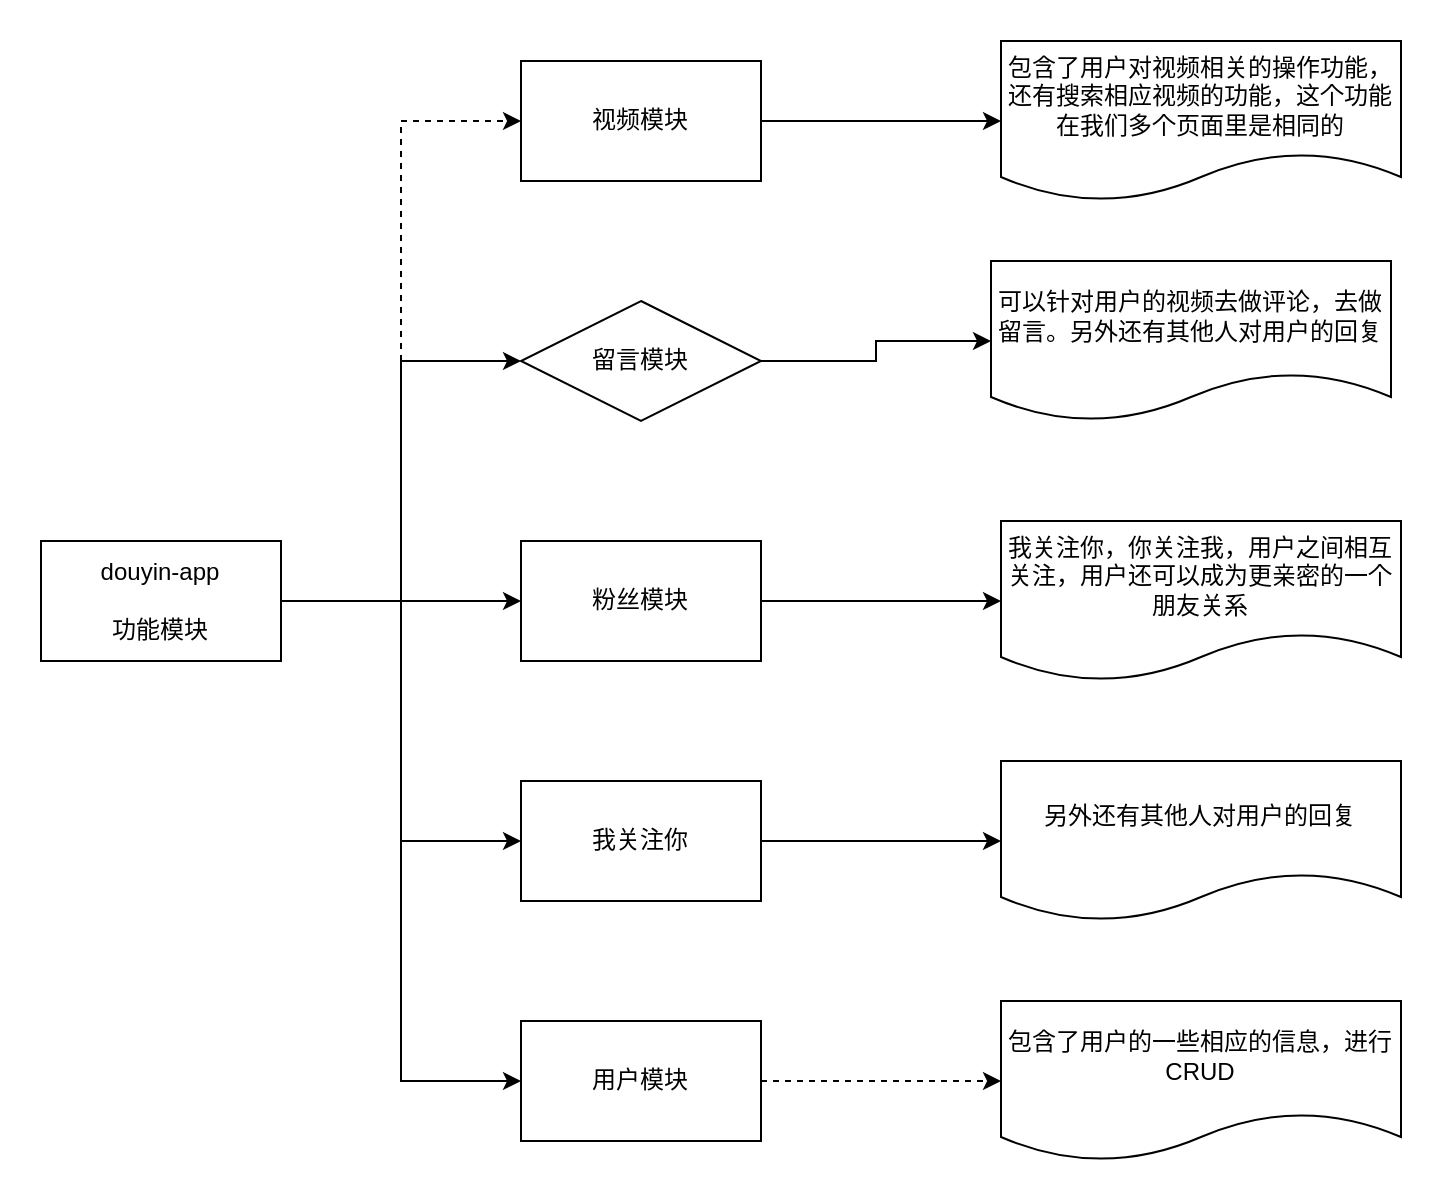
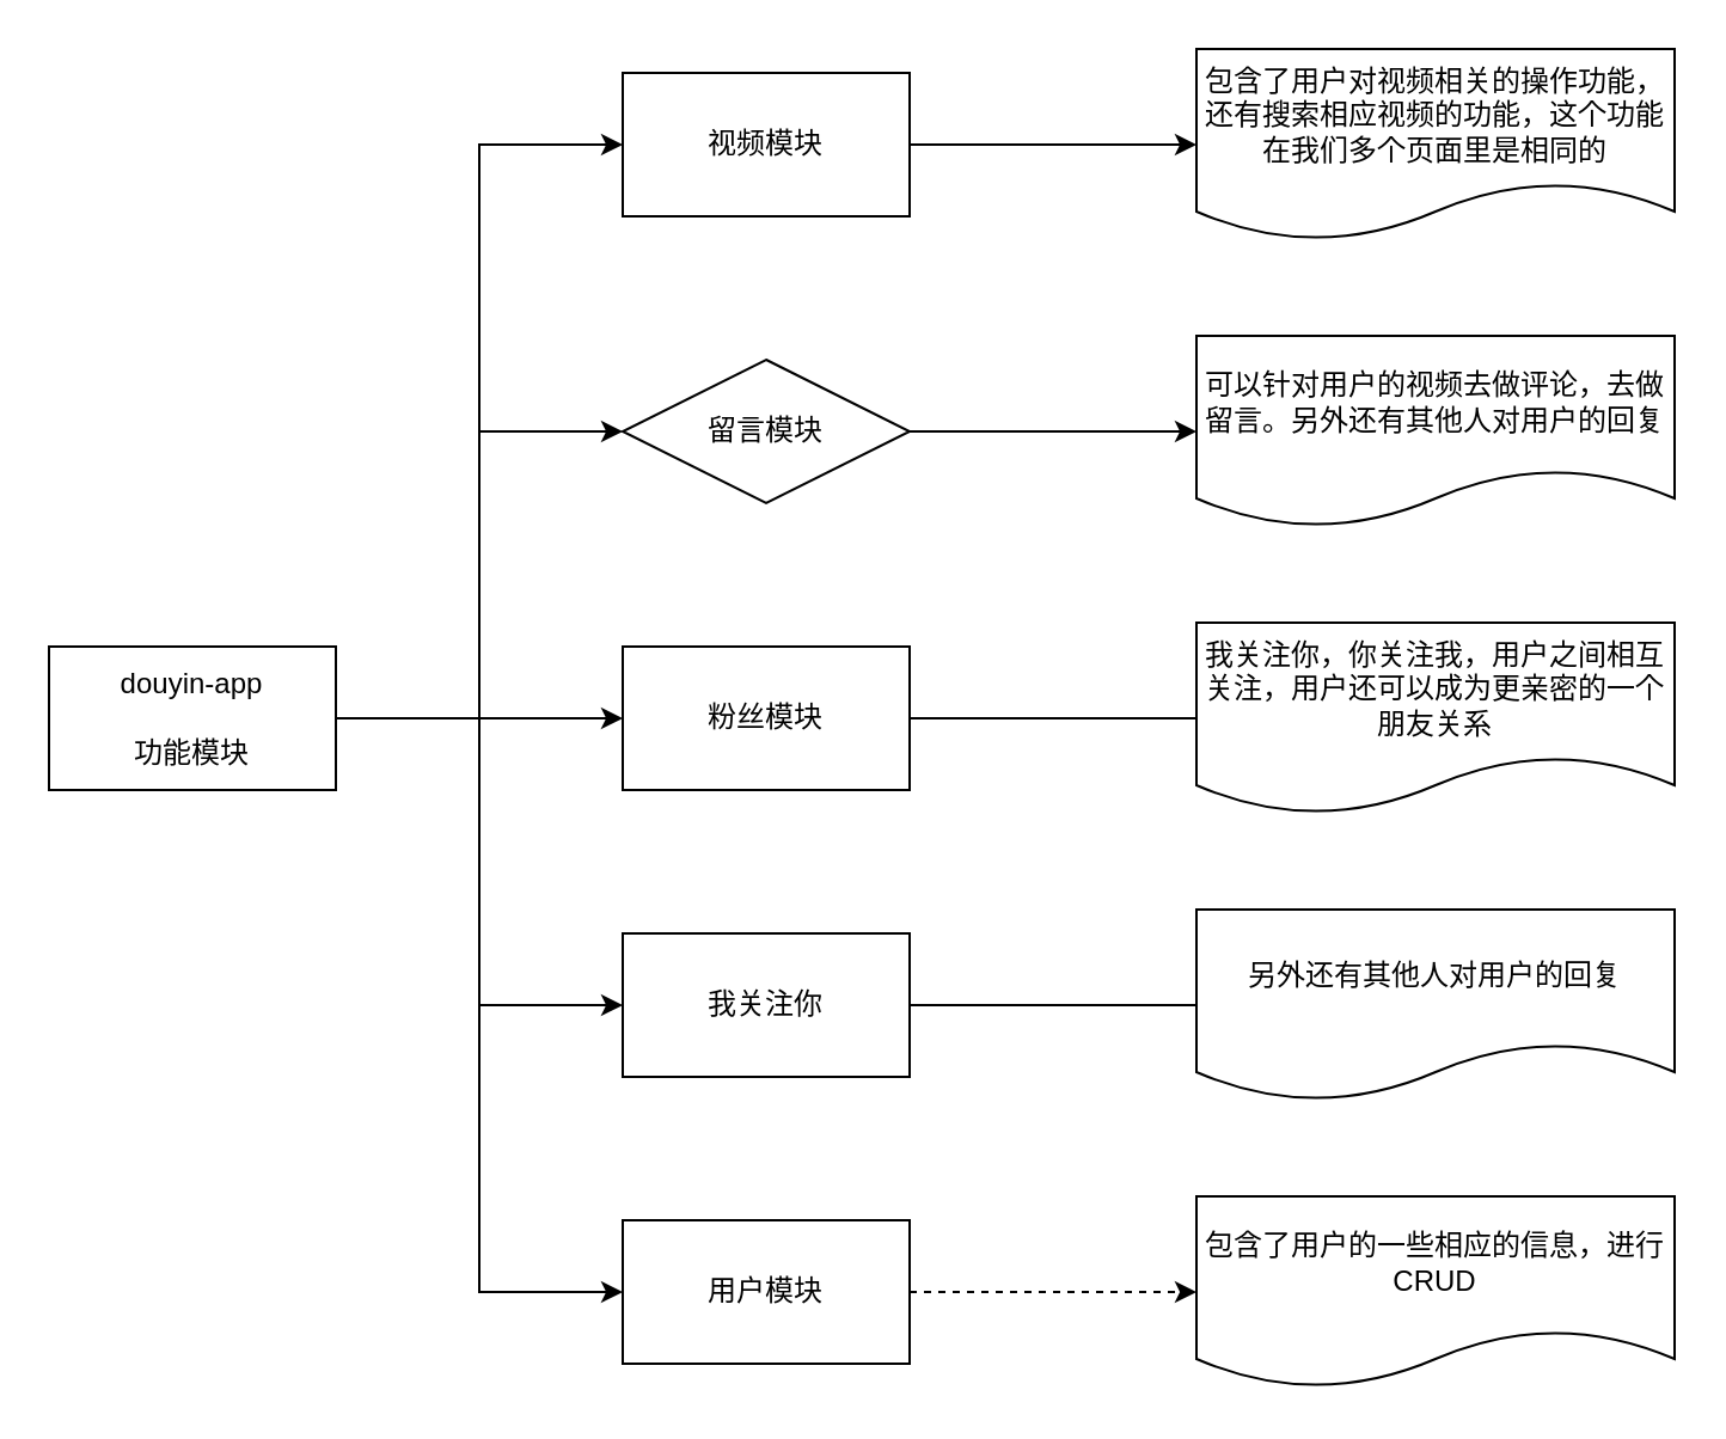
- <mxCell id="2" style="edgeStyle=orthogonalEdgeStyle;rounded=0;orthogonalLoop=1;jettySize=auto;html=1;entryX=0;entryY=0.5;entryDx=0;entryDy=0;dashed=1;" edge="1" parent="1" source="7" target="15"><mxGeometry relative="1" as="geometry" /></mxCell>
+ <mxCell id="2" style="edgeStyle=orthogonalEdgeStyle;rounded=0;orthogonalLoop=1;jettySize=auto;html=1;entryX=0;entryY=0.5;entryDx=0;entryDy=0;" edge="1" parent="1" source="7" target="15"><mxGeometry relative="1" as="geometry" /></mxCell>
- <mxCell id="17" value="&lt;div class=&quot;okr-block-clipboard&quot;&gt;&lt;/div&gt;&lt;div&gt;可以针对用户的视频去做评论，去做留言。另外还有其他人对用户的回复&lt;/div&gt;" style="shape=document;whiteSpace=wrap;html=1;boundedLbl=1;" vertex="1" parent="1"><mxGeometry x="495" y="130" width="200" height="80" as="geometry" /></mxCell>
+ <mxCell id="17" value="&lt;div class=&quot;okr-block-clipboard&quot;&gt;&lt;/div&gt;&lt;div&gt;可以针对用户的视频去做评论，去做留言。另外还有其他人对用户的回复&lt;/div&gt;" style="shape=document;whiteSpace=wrap;html=1;boundedLbl=1;" vertex="1" parent="1"><mxGeometry x="500" y="140" width="200" height="80" as="geometry" /></mxCell>
- <mxCell id="10" style="edgeStyle=orthogonalEdgeStyle;rounded=0;orthogonalLoop=1;jettySize=auto;html=1;entryX=0;entryY=0.5;entryDx=0;entryDy=0;" edge="1" parent="1" source="11" target="18"><mxGeometry relative="1" as="geometry" /></mxCell>
+ <mxCell id="10" style="edgeStyle=orthogonalEdgeStyle;rounded=0;orthogonalLoop=1;jettySize=auto;html=1;entryX=0;entryY=0.5;entryDx=0;entryDy=0;endArrow=none;" edge="1" parent="1" source="11" target="18"><mxGeometry relative="1" as="geometry" /></mxCell>
- <mxCell id="8" style="edgeStyle=orthogonalEdgeStyle;rounded=0;orthogonalLoop=1;jettySize=auto;html=1;entryX=0;entryY=0.5;entryDx=0;entryDy=0;" edge="1" parent="1" source="9" target="19"><mxGeometry relative="1" as="geometry" /></mxCell>
+ <mxCell id="8" style="edgeStyle=orthogonalEdgeStyle;rounded=0;orthogonalLoop=1;jettySize=auto;html=1;entryX=0;entryY=0.5;entryDx=0;entryDy=0;endArrow=none;" edge="1" parent="1" source="9" target="19"><mxGeometry relative="1" as="geometry" /></mxCell>
